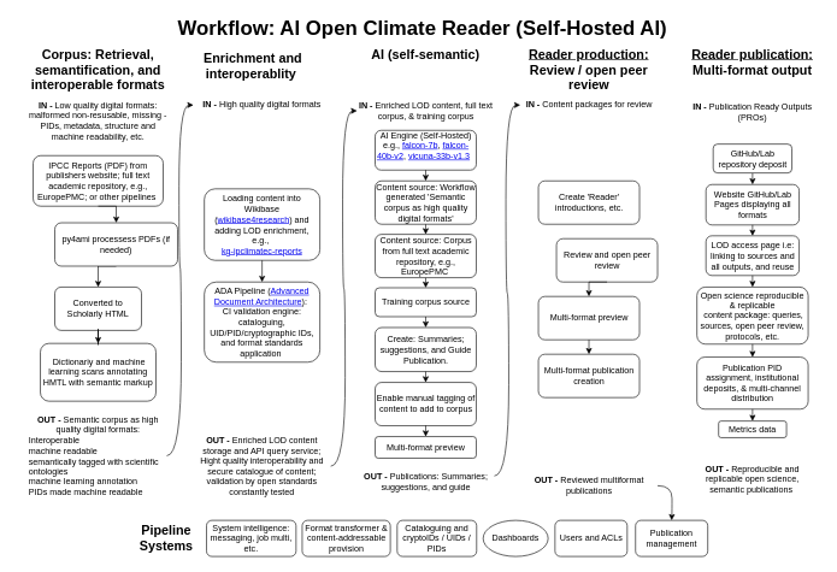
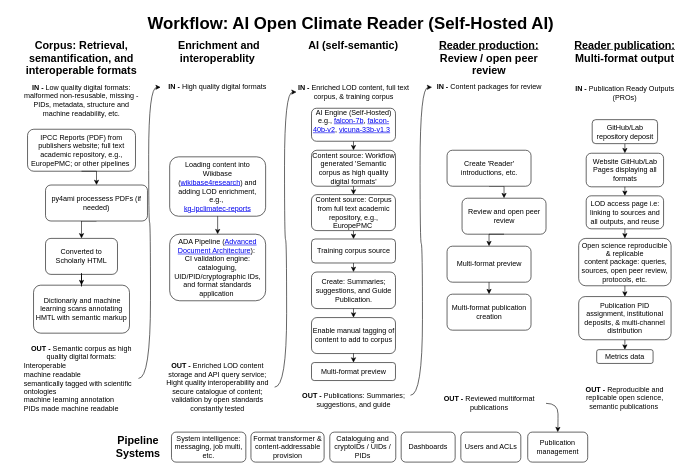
- <mxCell id="54" value="&lt;h2&gt;&amp;nbsp;Enrichment and interoperablity&lt;/h2&gt;" style="text;html=1;strokeColor=none;fillColor=none;align=center;verticalAlign=middle;whiteSpace=wrap;rounded=0;" vertex="1" parent="53"><mxGeometry x="5" y="5" width="150" height="30" as="geometry" /></mxCell>
+ <mxCell id="54" value="&lt;h2&gt;&amp;nbsp;Enrichment and interoperablity&lt;/h2&gt;" style="text;html=1;strokeColor=none;fillColor=none;align=center;verticalAlign=middle;whiteSpace=wrap;rounded=0;" vertex="1" parent="53"><mxGeometry x="20" width="150" height="30" as="geometry" /></mxCell>
+ <mxCell id="26" style="edgeStyle=orthogonalEdgeStyle;rounded=0;orthogonalLoop=1;jettySize=auto;html=1;exitX=0.5;exitY=1;exitDx=0;exitDy=0;entryX=0.5;entryY=0;entryDx=0;entryDy=0;" edge="1" parent="23" source="27" target="25"><mxGeometry relative="1" as="geometry" /></mxCell>
- <mxCell id="77" value="Dashboards" style="ellipse;whiteSpace=wrap;html=1;fontSize=12;glass=0;strokeWidth=1;shadow=0;spacing=4;" vertex="1" parent="72"><mxGeometry x="499" width="90" height="50" as="geometry" /></mxCell>
+ <mxCell id="77" value="Dashboards" style="rounded=1;whiteSpace=wrap;html=1;fontSize=12;glass=0;strokeWidth=1;shadow=0;spacing=4;" vertex="1" parent="72"><mxGeometry x="499" width="90" height="50" as="geometry" /></mxCell>
